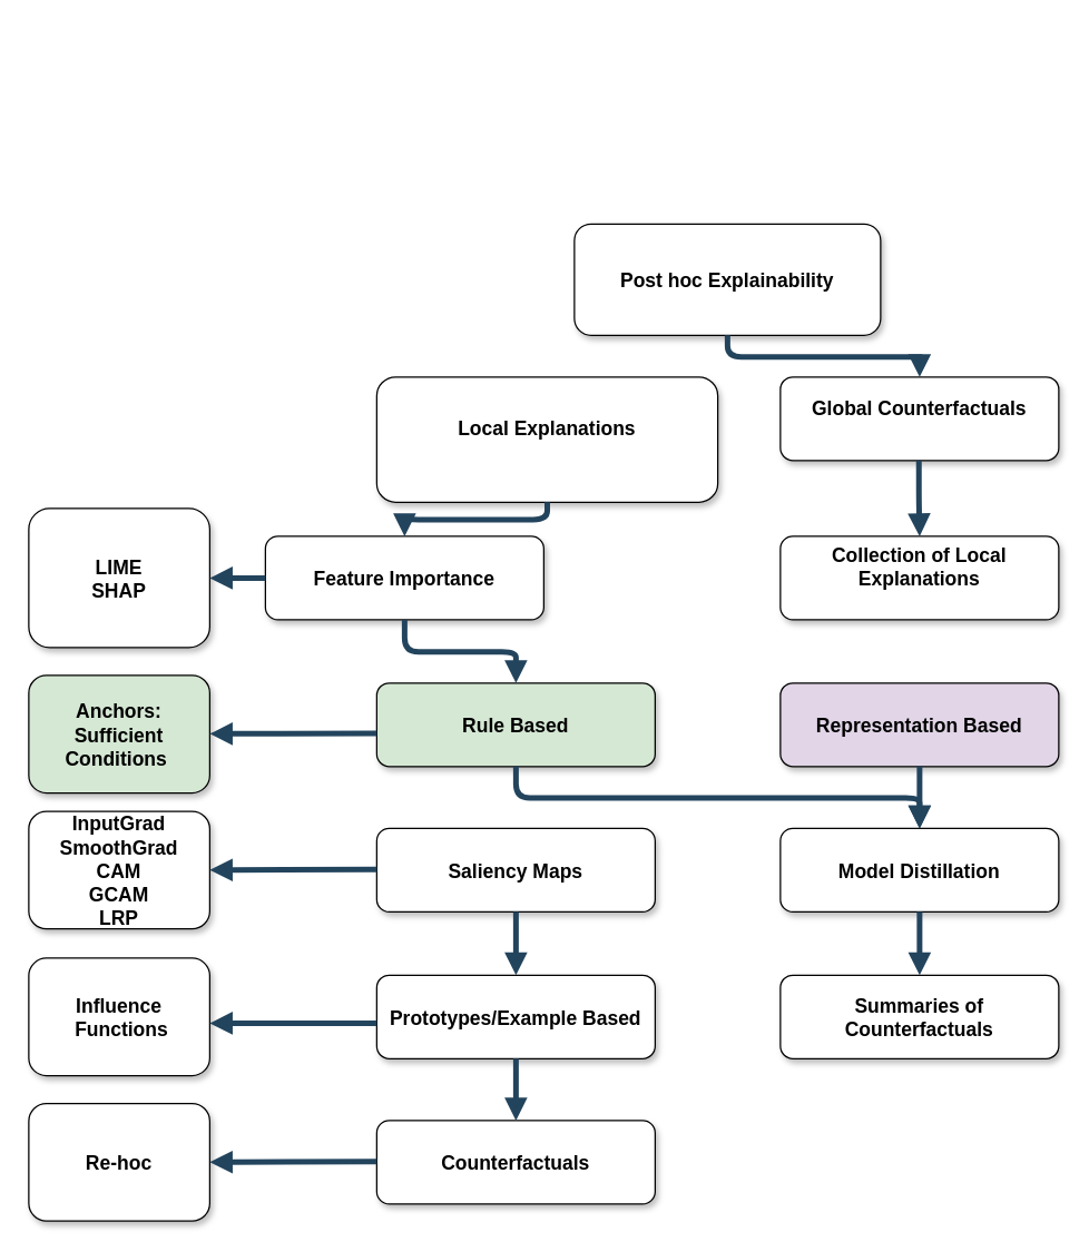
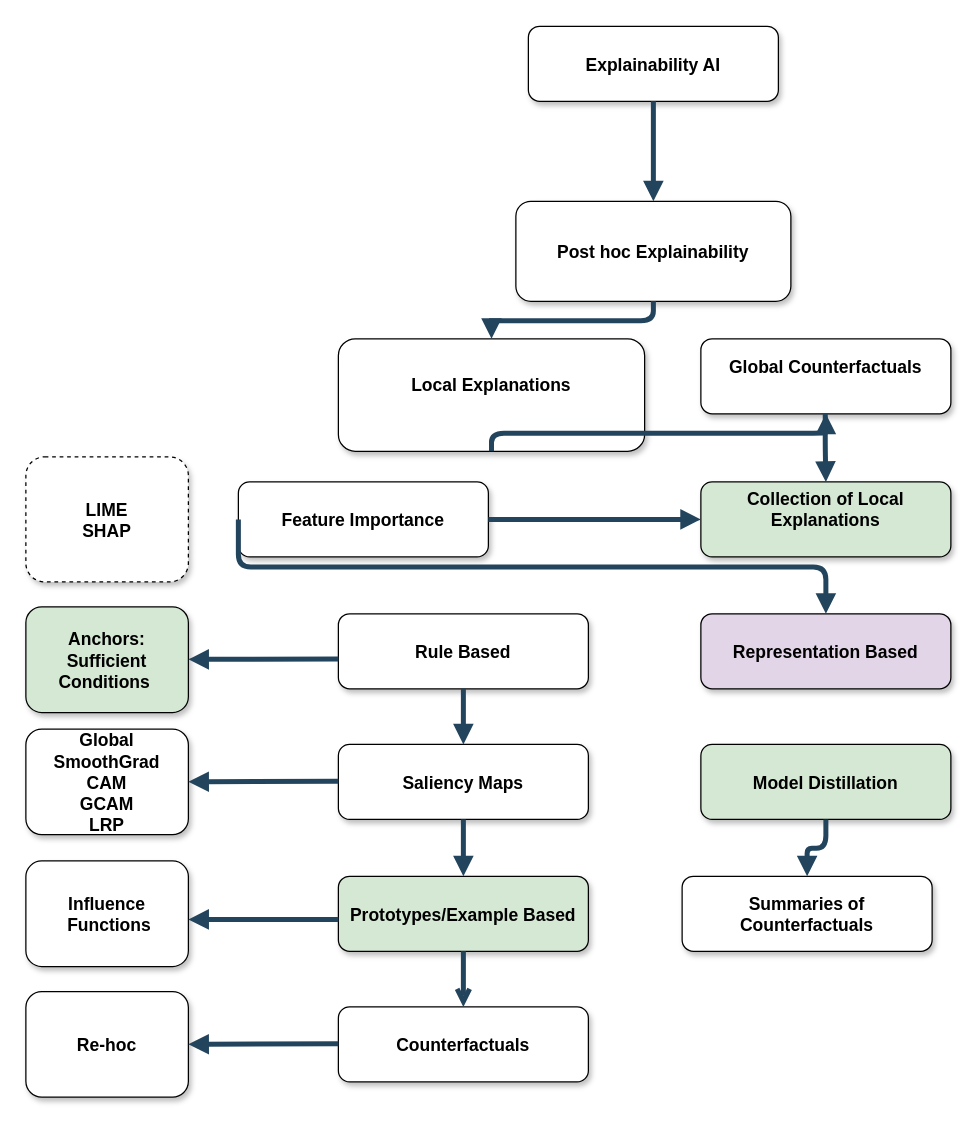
+ <mxCell id="2" value="Explainability AI" style="rounded=1;shadow=1;fontStyle=1;fontSize=14;" parent="1" vertex="1"><mxGeometry x="422" y="20.5" width="200" height="60" as="geometry" /></mxCell>
+ <mxCell id="15" value="" style="edgeStyle=elbowEdgeStyle;elbow=vertical;strokeWidth=4;endArrow=block;endFill=1;fontStyle=1;strokeColor=#23445D;" parent="1" source="2" target="3" edge="1"><mxGeometry x="22" y="165.5" width="100" height="100" as="geometry"><mxPoint x="-228" y="80.5" as="sourcePoint" /><mxPoint x="-128" y="-19.5" as="targetPoint" /></mxGeometry></mxCell>
+ <mxCell id="16" value="" style="edgeStyle=elbowEdgeStyle;elbow=vertical;strokeWidth=4;endArrow=block;endFill=1;fontStyle=1;strokeColor=#23445D;" parent="1" source="3" target="4" edge="1"><mxGeometry x="22" y="165.5" width="100" height="100" as="geometry"><mxPoint x="-228" y="80.5" as="sourcePoint" /><mxPoint x="-128" y="-19.5" as="targetPoint" /></mxGeometry></mxCell>
- <mxCell id="17" value="" style="edgeStyle=elbowEdgeStyle;elbow=vertical;strokeWidth=4;endArrow=block;endFill=1;fontStyle=1;strokeColor=#23445D;" parent="1" source="3" target="5" edge="1"><mxGeometry x="22" y="165.5" width="100" height="100" as="geometry"><mxPoint x="-228" y="80.5" as="sourcePoint" /><mxPoint x="-128" y="-19.5" as="targetPoint" /></mxGeometry></mxCell>
- <mxCell id="24" value="" style="edgeStyle=elbowEdgeStyle;elbow=vertical;strokeWidth=4;endArrow=block;endFill=1;fontStyle=1;strokeColor=#23445D;entryX=0.5;entryY=0;entryDx=0;entryDy=0;exitX=0.5;exitY=1;exitDx=0;exitDy=0;" edge="1" parent="1" source="4" target="6"><mxGeometry x="-210.5" y="410" width="100" height="100" as="geometry"><mxPoint x="289.5" y="325" as="sourcePoint" /><mxPoint x="290" y="375" as="targetPoint" /></mxGeometry></mxCell>
+ <mxCell id="24" value="" style="edgeStyle=elbowEdgeStyle;elbow=vertical;strokeWidth=4;endArrow=block;endFill=1;fontStyle=1;strokeColor=#23445D;exitX=0.5;exitY=1;exitDx=0;exitDy=0;" edge="1" parent="1" source="4" target="5"><mxGeometry x="-210.5" y="410" width="100" height="100" as="geometry"><mxPoint x="289.5" y="325" as="sourcePoint" /><mxPoint x="290" y="375" as="targetPoint" /></mxGeometry></mxCell>
- <mxCell id="26" value="LIME&#10;SHAP" style="rounded=1;shadow=1;fontStyle=1;fontSize=14;" vertex="1" parent="1"><mxGeometry x="20" y="365" width="130" height="100" as="geometry" /></mxCell>
+ <mxCell id="26" value="LIME&#10;SHAP" style="rounded=1;shadow=1;fontStyle=1;fontSize=14;dashed=1;" vertex="1" parent="1"><mxGeometry x="20" y="365" width="130" height="100" as="geometry" /></mxCell>
- <mxCell id="27" value="" style="edgeStyle=elbowEdgeStyle;elbow=vertical;strokeWidth=4;endArrow=block;endFill=1;fontStyle=1;strokeColor=#23445D;entryX=1;entryY=0.5;entryDx=0;entryDy=0;exitX=0;exitY=0.5;exitDx=0;exitDy=0;" edge="1" parent="1" source="6" target="26"><mxGeometry x="-200.5" y="420" width="100" height="100" as="geometry"><mxPoint x="380" y="340.5" as="sourcePoint" /><mxPoint x="380" y="395" as="targetPoint" /></mxGeometry></mxCell>
+ <mxCell id="27" value="" style="edgeStyle=elbowEdgeStyle;elbow=vertical;strokeWidth=4;endArrow=block;endFill=1;fontStyle=1;strokeColor=#23445D;exitX=0;exitY=0.5;exitDx=0;exitDy=0;" edge="1" parent="1" source="6" target="12"><mxGeometry x="-200.5" y="420" width="100" height="100" as="geometry"><mxPoint x="380" y="340.5" as="sourcePoint" /><mxPoint x="380" y="395" as="targetPoint" /></mxGeometry></mxCell>
- <mxCell id="11" value="&#10;Collection of Local &#10;Explanations&#10;&#10;" style="rounded=1;shadow=1;fontStyle=1;fontSize=14;" parent="1" vertex="1"><mxGeometry x="560" y="385" width="200" height="60" as="geometry" /></mxCell>
+ <mxCell id="11" value="&#10;Collection of Local &#10;Explanations&#10;&#10;" style="rounded=1;shadow=1;fontStyle=1;fontSize=14;fillColor=#d5e8d4;" parent="1" vertex="1"><mxGeometry x="560" y="385" width="200" height="60" as="geometry" /></mxCell>
- <mxCell id="18" value="" style="edgeStyle=elbowEdgeStyle;elbow=vertical;strokeWidth=4;endArrow=block;endFill=1;fontStyle=1;strokeColor=#23445D;" parent="1" source="6" target="7" edge="1"><mxGeometry x="62" y="165.5" width="100" height="100" as="geometry"><mxPoint x="-188" y="80.5" as="sourcePoint" /><mxPoint x="-88" y="-19.5" as="targetPoint" /></mxGeometry></mxCell>
+ <mxCell id="18" value="" style="edgeStyle=elbowEdgeStyle;elbow=vertical;strokeWidth=4;endArrow=block;endFill=1;fontStyle=1;strokeColor=#23445D;" parent="1" source="6" target="11" edge="1"><mxGeometry x="62" y="165.5" width="100" height="100" as="geometry"><mxPoint x="-188" y="80.5" as="sourcePoint" /><mxPoint x="-88" y="-19.5" as="targetPoint" /></mxGeometry></mxCell>
- <mxCell id="7" value="Rule Based" style="rounded=1;shadow=1;fontStyle=1;fontSize=14;fillColor=#d5e8d4;" parent="1" vertex="1"><mxGeometry x="270" y="490.5" width="200" height="60" as="geometry" /></mxCell>
+ <mxCell id="7" value="Rule Based" style="rounded=1;shadow=1;fontStyle=1;fontSize=14;" parent="1" vertex="1"><mxGeometry x="270" y="490.5" width="200" height="60" as="geometry" /></mxCell>
- <mxCell id="22" value="" style="edgeStyle=elbowEdgeStyle;elbow=vertical;strokeWidth=4;endArrow=block;endFill=1;fontStyle=1;strokeColor=#23445D;" parent="1" source="12" target="13" edge="1"><mxGeometry x="72" y="175.5" width="100" height="100" as="geometry"><mxPoint x="-178" y="90.5" as="sourcePoint" /><mxPoint x="-78" y="-9.5" as="targetPoint" /></mxGeometry></mxCell>
- <mxCell id="19" value="" style="edgeStyle=elbowEdgeStyle;elbow=vertical;strokeWidth=4;endArrow=block;endFill=1;fontStyle=1;strokeColor=#23445D;" parent="1" source="7" target="13" edge="1"><mxGeometry x="62" y="175.5" width="100" height="100" as="geometry"><mxPoint x="-188" y="90.5" as="sourcePoint" /><mxPoint x="-88" y="-9.5" as="targetPoint" /></mxGeometry></mxCell>
+ <mxCell id="19" value="" style="edgeStyle=elbowEdgeStyle;elbow=vertical;strokeWidth=4;endArrow=block;endFill=1;fontStyle=1;strokeColor=#23445D;" parent="1" source="7" target="8" edge="1"><mxGeometry x="62" y="175.5" width="100" height="100" as="geometry"><mxPoint x="-188" y="90.5" as="sourcePoint" /><mxPoint x="-88" y="-9.5" as="targetPoint" /></mxGeometry></mxCell>
- <mxCell id="29" value="InputGrad&#10;SmoothGrad &#10;CAM&#10;GCAM&#10;LRP" style="rounded=1;shadow=1;fontStyle=1;fontSize=14;" vertex="1" parent="1"><mxGeometry x="20" y="582.75" width="130" height="84.5" as="geometry" /></mxCell>
+ <mxCell id="29" value="Global&#10;SmoothGrad &#10;CAM&#10;GCAM&#10;LRP" style="rounded=1;shadow=1;fontStyle=1;fontSize=14;" vertex="1" parent="1"><mxGeometry x="20" y="582.75" width="130" height="84.5" as="geometry" /></mxCell>
- <mxCell id="13" value="Model Distillation" style="rounded=1;shadow=1;fontStyle=1;fontSize=14;" parent="1" vertex="1"><mxGeometry x="560" y="595" width="200" height="60" as="geometry" /></mxCell>
+ <mxCell id="13" value="Model Distillation" style="rounded=1;shadow=1;fontStyle=1;fontSize=14;fillColor=#d5e8d4;" parent="1" vertex="1"><mxGeometry x="560" y="595" width="200" height="60" as="geometry" /></mxCell>
- <mxCell id="9" value="Prototypes/Example Based" style="rounded=1;shadow=1;fontStyle=1;fontSize=14;" parent="1" vertex="1"><mxGeometry x="270" y="700.5" width="200" height="60" as="geometry" /></mxCell>
+ <mxCell id="9" value="Prototypes/Example Based" style="rounded=1;shadow=1;fontStyle=1;fontSize=14;fillColor=#d5e8d4;" parent="1" vertex="1"><mxGeometry x="270" y="700.5" width="200" height="60" as="geometry" /></mxCell>
- <mxCell id="14" value="Summaries of &#10;Counterfactuals " style="rounded=1;shadow=1;fontStyle=1;fontSize=14;" parent="1" vertex="1"><mxGeometry x="560" y="700.5" width="200" height="60" as="geometry" /></mxCell>
+ <mxCell id="14" value="Summaries of &#10;Counterfactuals " style="rounded=1;shadow=1;fontStyle=1;fontSize=14;" parent="1" vertex="1"><mxGeometry x="545" y="700.5" width="200" height="60" as="geometry" /></mxCell>
- <mxCell id="21" value="" style="edgeStyle=elbowEdgeStyle;elbow=vertical;strokeWidth=4;endArrow=block;endFill=1;fontStyle=1;strokeColor=#23445D;" parent="1" source="9" target="10" edge="1"><mxGeometry x="62" y="195.5" width="100" height="100" as="geometry"><mxPoint x="-188" y="110.5" as="sourcePoint" /><mxPoint x="-88" y="10.5" as="targetPoint" /></mxGeometry></mxCell>
+ <mxCell id="21" value="" style="edgeStyle=elbowEdgeStyle;elbow=vertical;strokeWidth=4;endArrow=open;endFill=1;fontStyle=1;strokeColor=#23445D;" parent="1" source="9" target="10" edge="1"><mxGeometry x="62" y="195.5" width="100" height="100" as="geometry"><mxPoint x="-188" y="110.5" as="sourcePoint" /><mxPoint x="-88" y="10.5" as="targetPoint" /></mxGeometry></mxCell>
